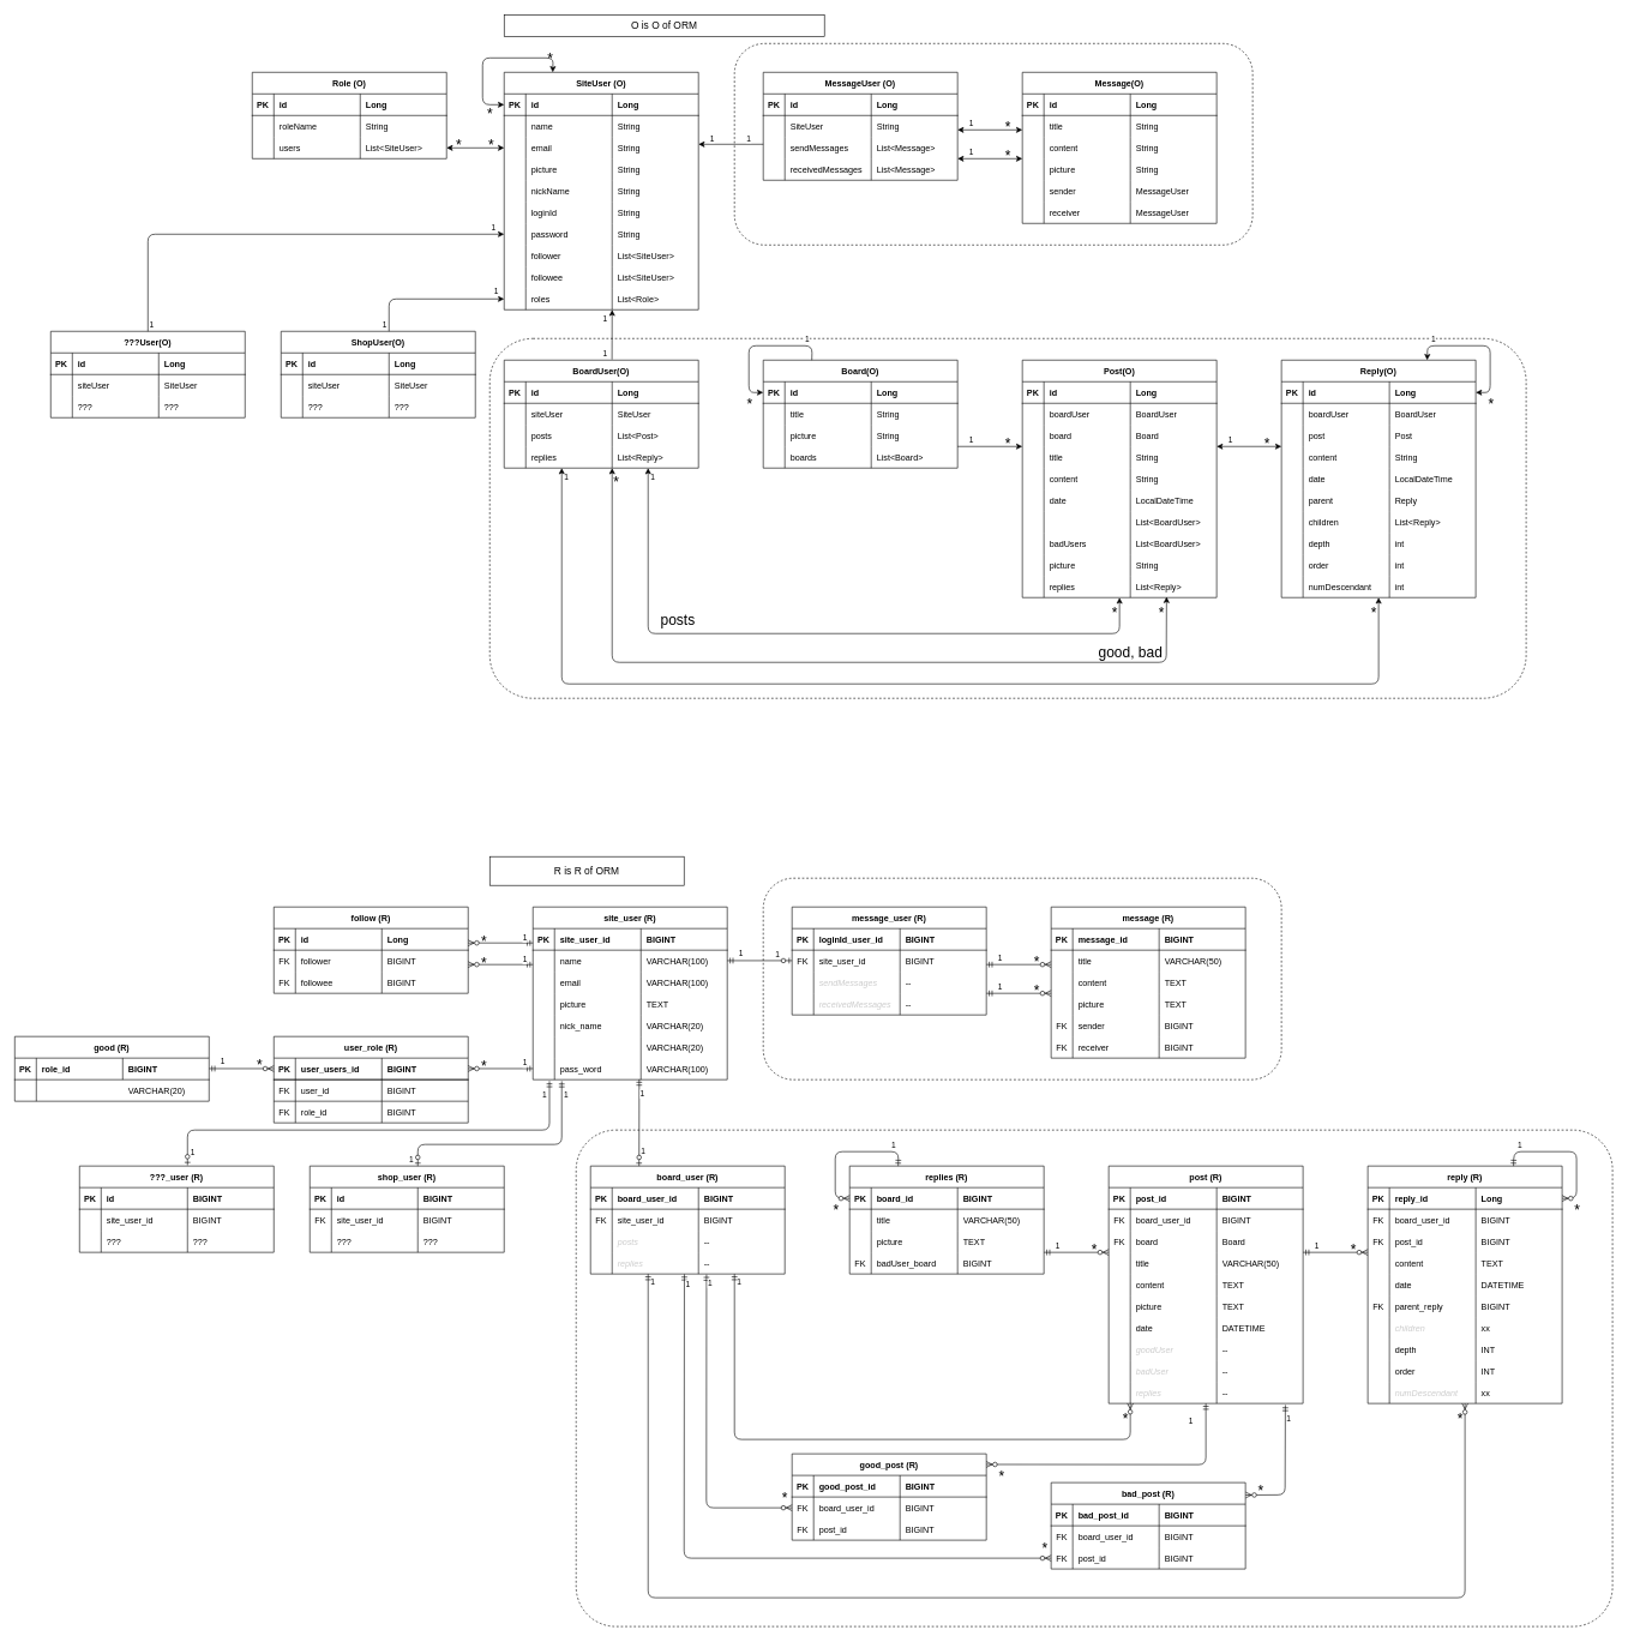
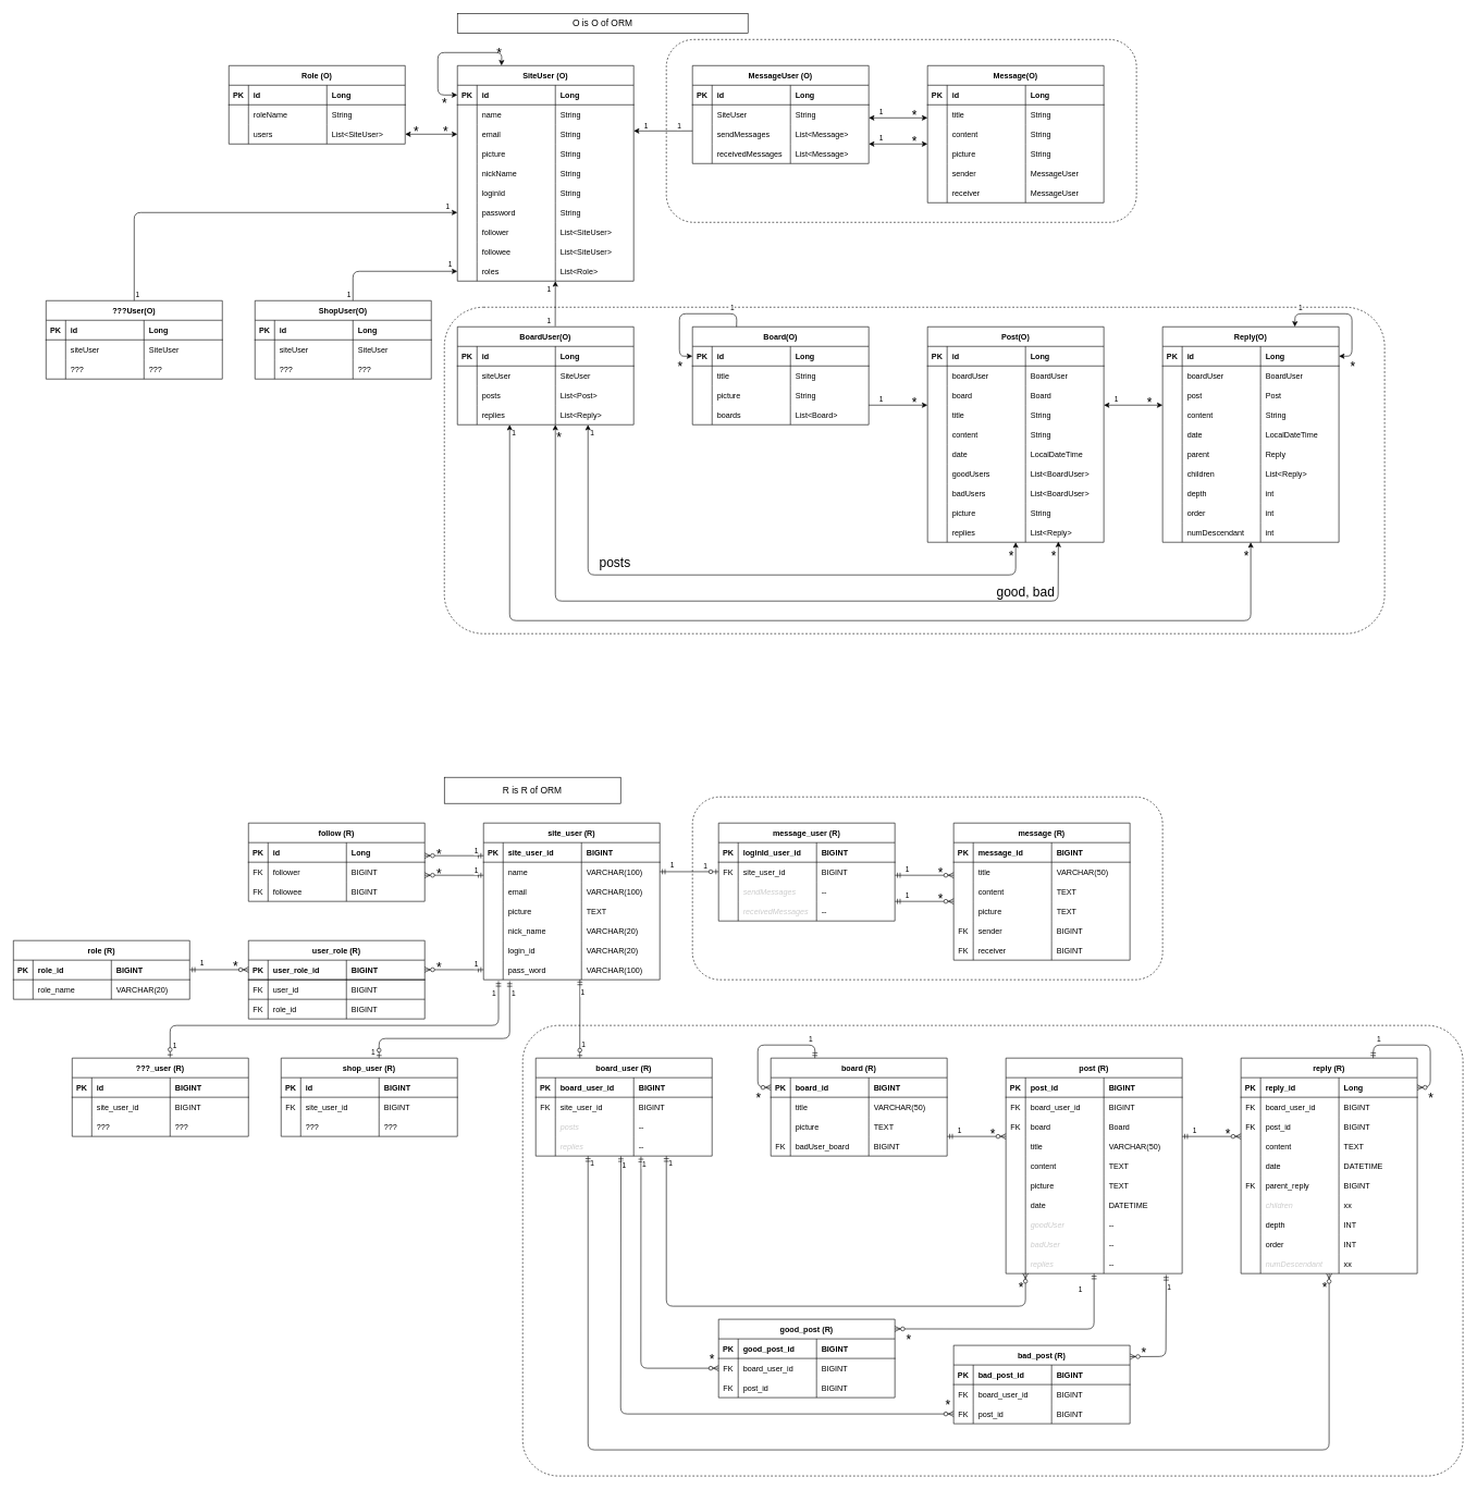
+ <mxCell id="182" value="goodUsers" style="shape=partialRectangle;overflow=hidden;connectable=0;fillColor=none;top=0;left=0;bottom=0;right=0;align=left;spacingLeft=6;fontStyle=0" parent="180" vertex="1"><mxGeometry x="30" width="120" height="30" as="geometry" /></mxCell>
+ <mxCell id="296" value="login_id" style="shape=partialRectangle;overflow=hidden;connectable=0;fillColor=none;top=0;left=0;bottom=0;right=0;align=left;spacingLeft=6;fontStyle=0" parent="294" vertex="1"><mxGeometry x="30" width="120" height="30" as="geometry" /></mxCell>
- <mxCell id="524" value="good (R)" style="shape=table;startSize=30;container=1;collapsible=1;childLayout=tableLayout;fixedRows=1;rowLines=0;fontStyle=1;align=center;resizeLast=1;flipH=1;flipV=0;direction=east;" parent="1" vertex="1"><mxGeometry x="20" y="1440" width="270" height="90" as="geometry"><mxRectangle x="480" y="-520" width="60" height="30" as="alternateBounds" /></mxGeometry></mxCell>
+ <mxCell id="524" value="role (R)" style="shape=table;startSize=30;container=1;collapsible=1;childLayout=tableLayout;fixedRows=1;rowLines=0;fontStyle=1;align=center;resizeLast=1;flipH=1;flipV=0;direction=east;" parent="1" vertex="1"><mxGeometry x="20" y="1440" width="270" height="90" as="geometry"><mxRectangle x="480" y="-520" width="60" height="30" as="alternateBounds" /></mxGeometry></mxCell>
- <mxCell id="549" value="user_users_id" style="shape=partialRectangle;overflow=hidden;connectable=0;fillColor=none;top=0;left=0;bottom=0;right=0;align=left;spacingLeft=6;fontStyle=1;" parent="547" vertex="1"><mxGeometry x="30" width="120" height="30" as="geometry" /></mxCell>
+ <mxCell id="549" value="user_role_id" style="shape=partialRectangle;overflow=hidden;connectable=0;fillColor=none;top=0;left=0;bottom=0;right=0;align=left;spacingLeft=6;fontStyle=1;" parent="547" vertex="1"><mxGeometry x="30" width="120" height="30" as="geometry" /></mxCell>
+ <mxCell id="531" value="role_name" style="shape=partialRectangle;overflow=hidden;connectable=0;fillColor=none;top=0;left=0;bottom=0;right=0;align=left;spacingLeft=6;fontStyle=0" parent="529" vertex="1"><mxGeometry x="30" width="120" height="30" as="geometry" /></mxCell>
- <mxCell id="319" value="replies (R)" style="shape=table;startSize=30;container=1;collapsible=1;childLayout=tableLayout;fixedRows=1;rowLines=0;fontStyle=1;align=center;resizeLast=1;flipH=1;flipV=0;direction=east;" parent="1" vertex="1"><mxGeometry x="1180" y="1620" width="270" height="150" as="geometry" /></mxCell>
+ <mxCell id="319" value="board (R)" style="shape=table;startSize=30;container=1;collapsible=1;childLayout=tableLayout;fixedRows=1;rowLines=0;fontStyle=1;align=center;resizeLast=1;flipH=1;flipV=0;direction=east;" parent="1" vertex="1"><mxGeometry x="1180" y="1620" width="270" height="150" as="geometry" /></mxCell>
